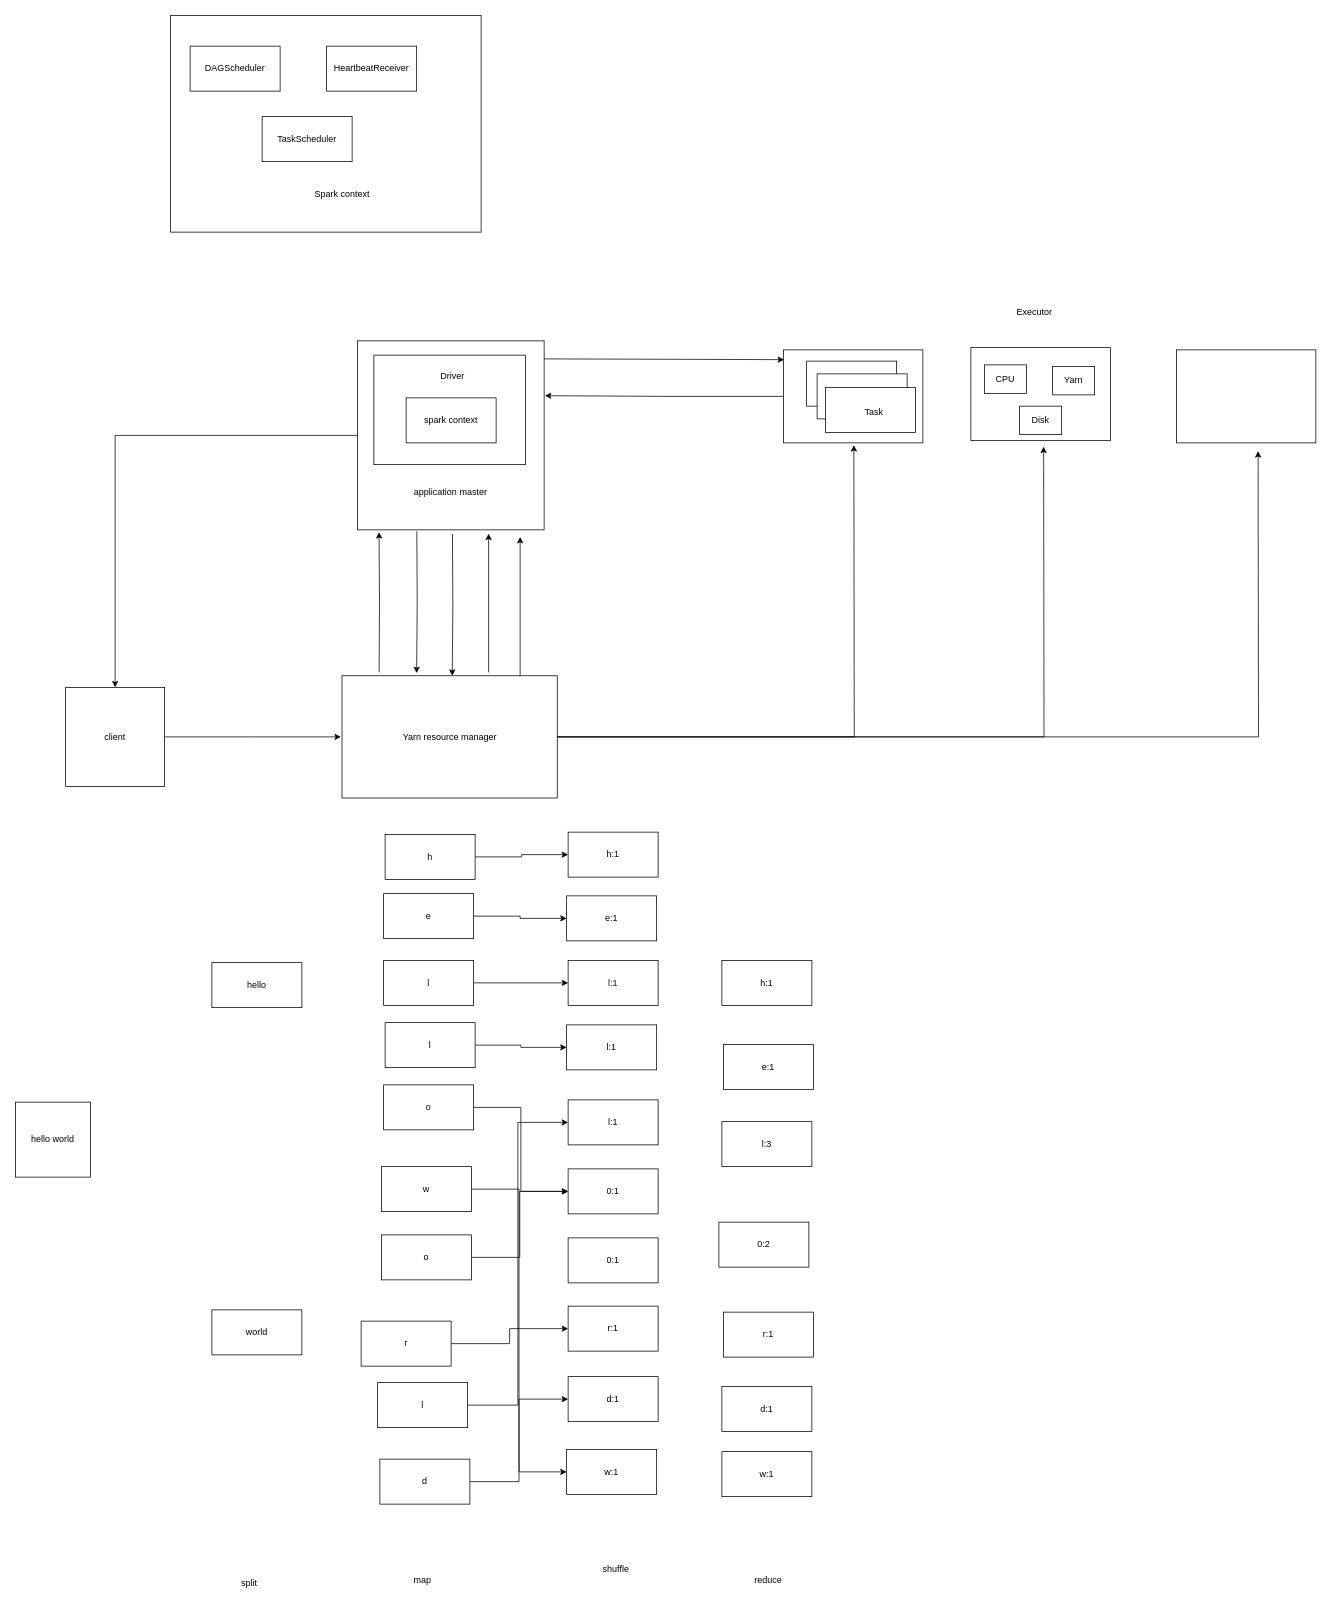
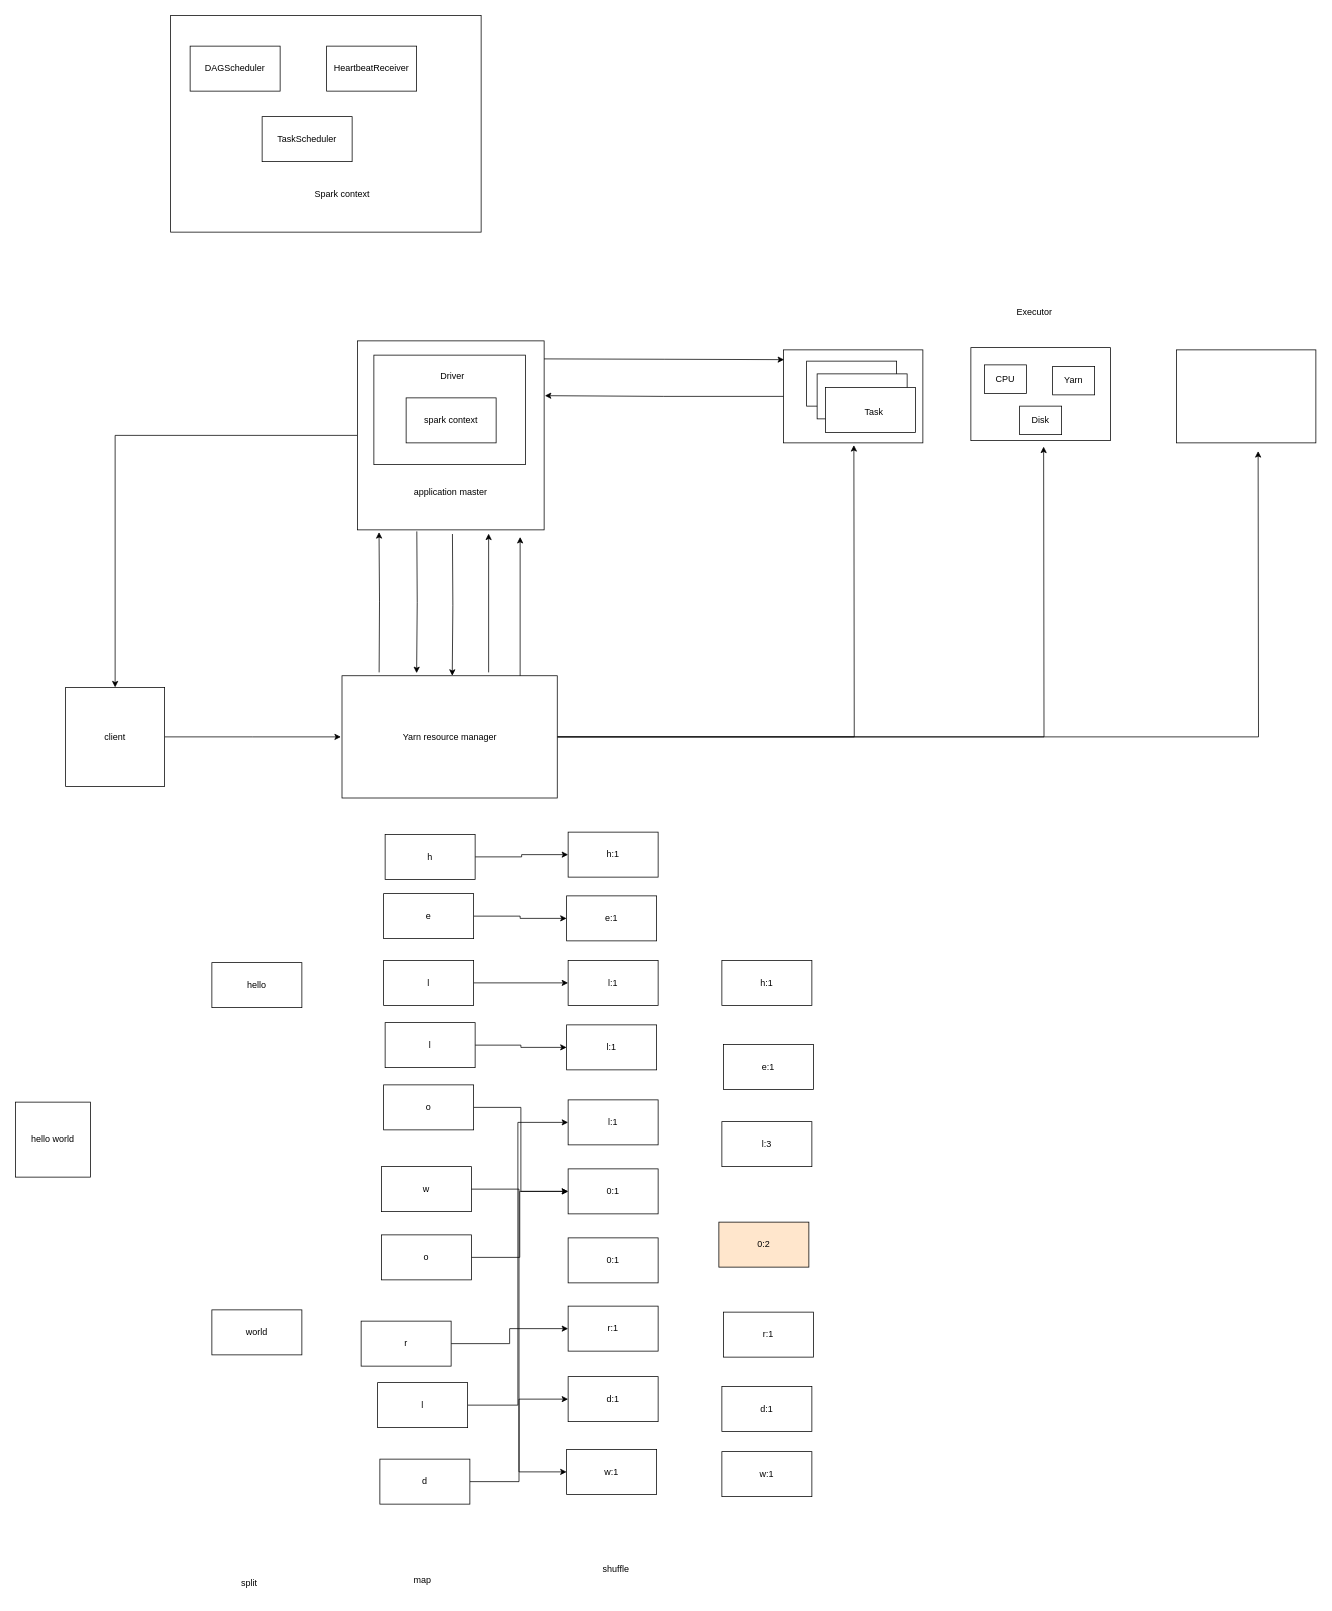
- <mxCell id="38" value="0:2" style="rounded=0;whiteSpace=wrap;html=1;" vertex="1" parent="1"><mxGeometry x="958" y="1629" width="120" height="60" as="geometry" /></mxCell>
+ <mxCell id="38" value="0:2" style="rounded=0;whiteSpace=wrap;html=1;fillColor=#ffe6cc;" vertex="1" parent="1"><mxGeometry x="958" y="1629" width="120" height="60" as="geometry" /></mxCell>
- <mxCell id="41" value="reduce" style="text;strokeColor=none;align=center;fillColor=none;html=1;verticalAlign=middle;whiteSpace=wrap;rounded=0;" vertex="1" parent="1"><mxGeometry x="994" y="2091" width="60" height="30" as="geometry" /></mxCell>
